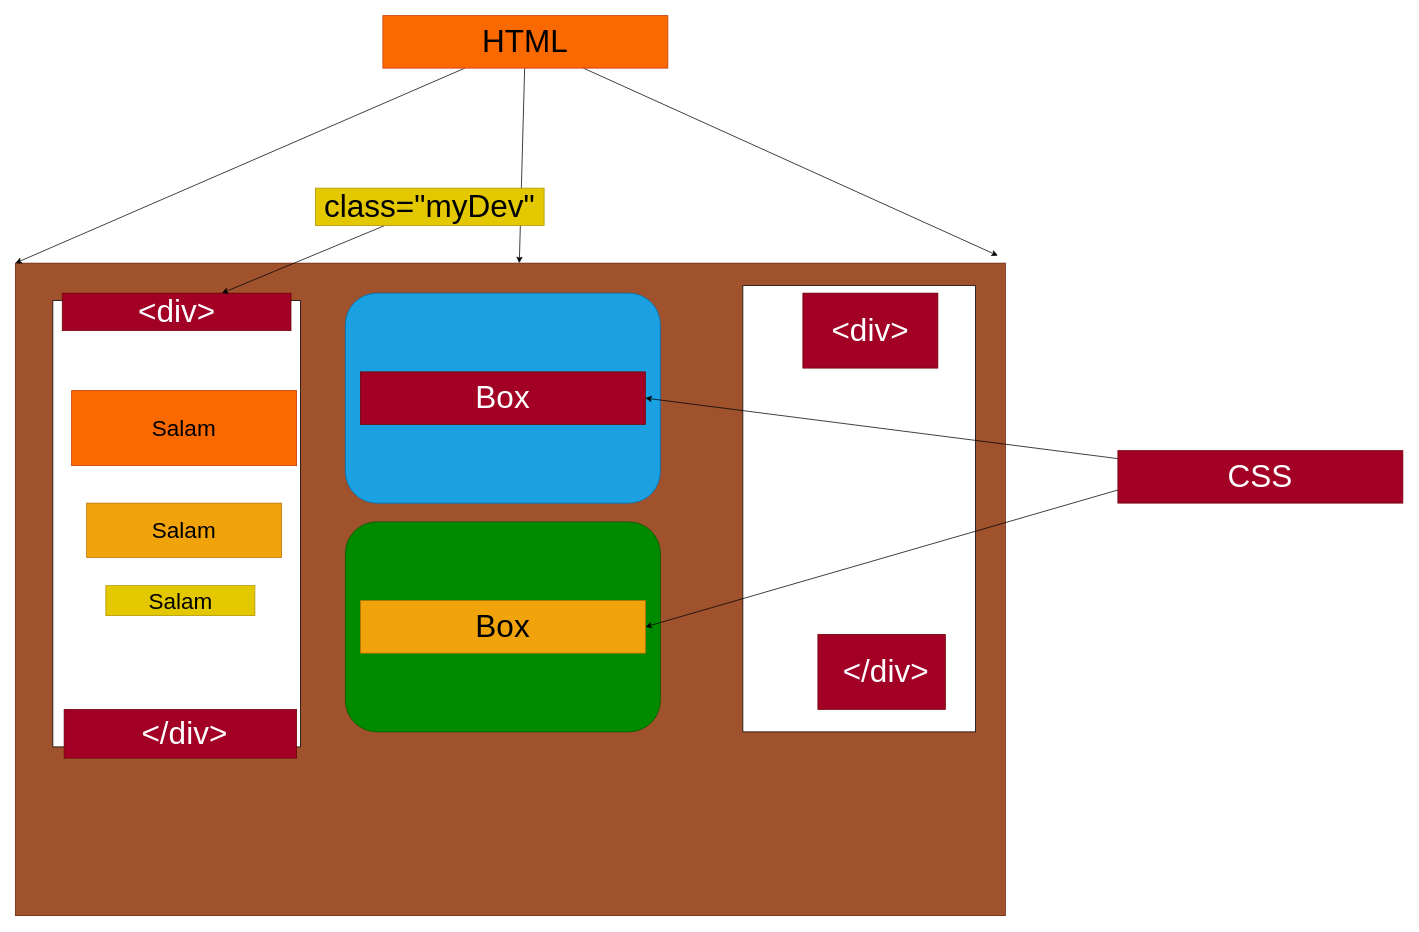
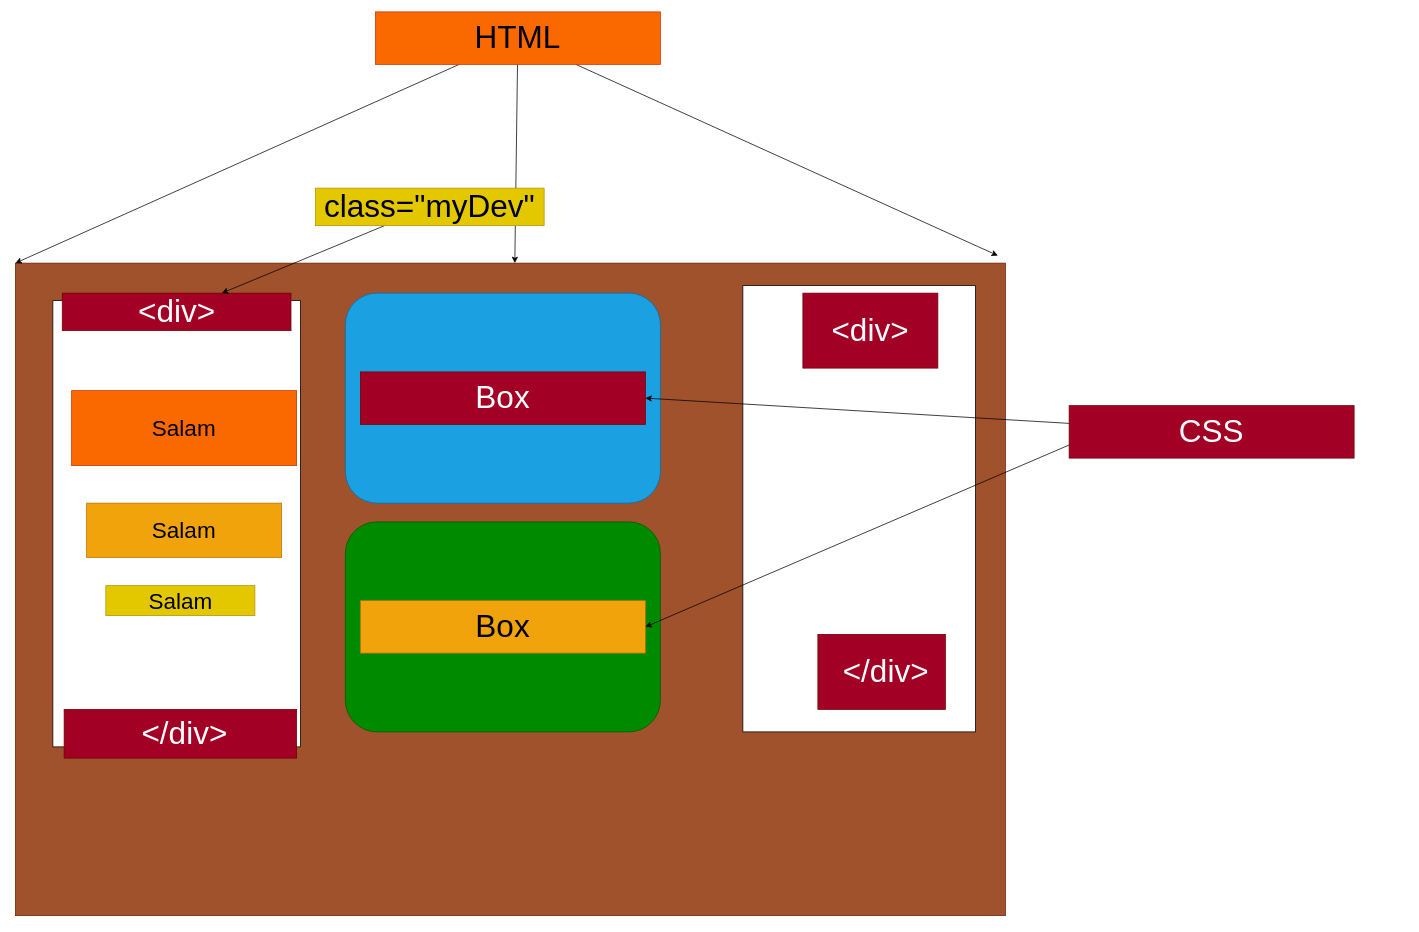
- <mxCell id="10" value="&lt;font style=&quot;font-size: 42px;&quot;&gt;HTML&lt;/font&gt;" style="text;html=1;strokeColor=#C73500;fillColor=#fa6800;align=center;verticalAlign=middle;whiteSpace=wrap;rounded=0;fontColor=#000000;" vertex="1" parent="1"><mxGeometry x="510" y="20" width="380" height="70" as="geometry" /></mxCell>
+ <mxCell id="10" value="&lt;font style=&quot;font-size: 42px;&quot;&gt;HTML&lt;/font&gt;" style="text;html=1;strokeColor=#C73500;fillColor=#fa6800;align=center;verticalAlign=middle;whiteSpace=wrap;rounded=0;fontColor=#000000;" vertex="1" parent="1"><mxGeometry x="500" y="15" width="380" height="70" as="geometry" /></mxCell>
- <mxCell id="15" value="&lt;font style=&quot;font-size: 42px;&quot;&gt;CSS&lt;/font&gt;" style="text;html=1;strokeColor=#6F0000;fillColor=#a20025;align=center;verticalAlign=middle;whiteSpace=wrap;rounded=0;fontColor=#ffffff;" vertex="1" parent="1"><mxGeometry x="1490" y="600" width="380" height="70" as="geometry" /></mxCell>
+ <mxCell id="15" value="&lt;font style=&quot;font-size: 42px;&quot;&gt;CSS&lt;/font&gt;" style="text;html=1;strokeColor=#6F0000;fillColor=#a20025;align=center;verticalAlign=middle;whiteSpace=wrap;rounded=0;fontColor=#ffffff;" vertex="1" parent="1"><mxGeometry x="1425" y="540" width="380" height="70" as="geometry" /></mxCell>
